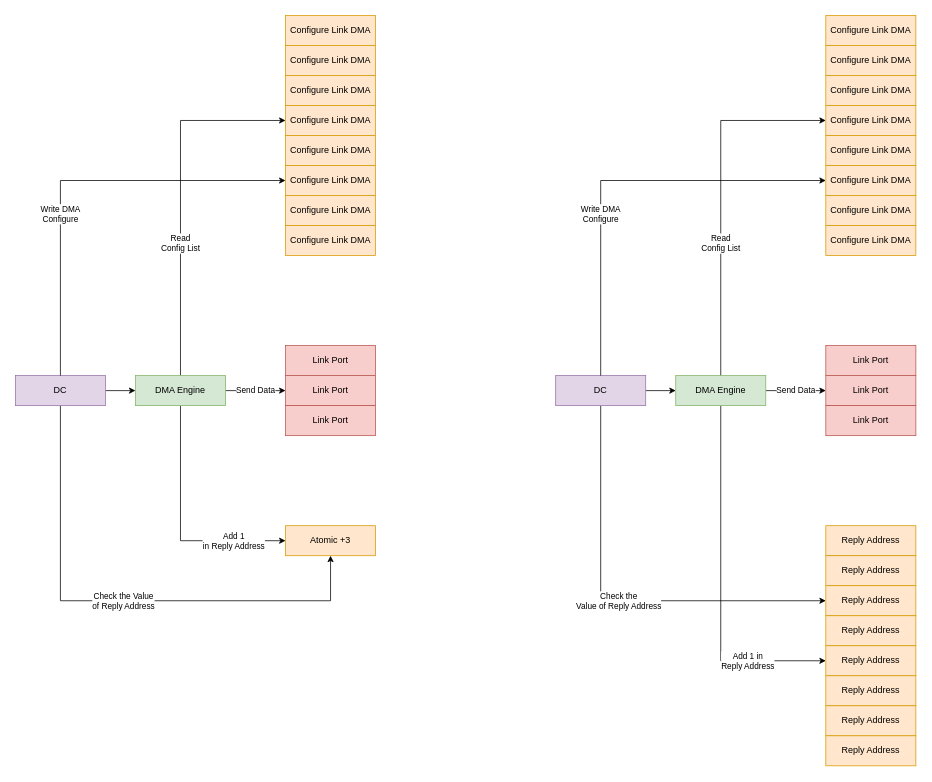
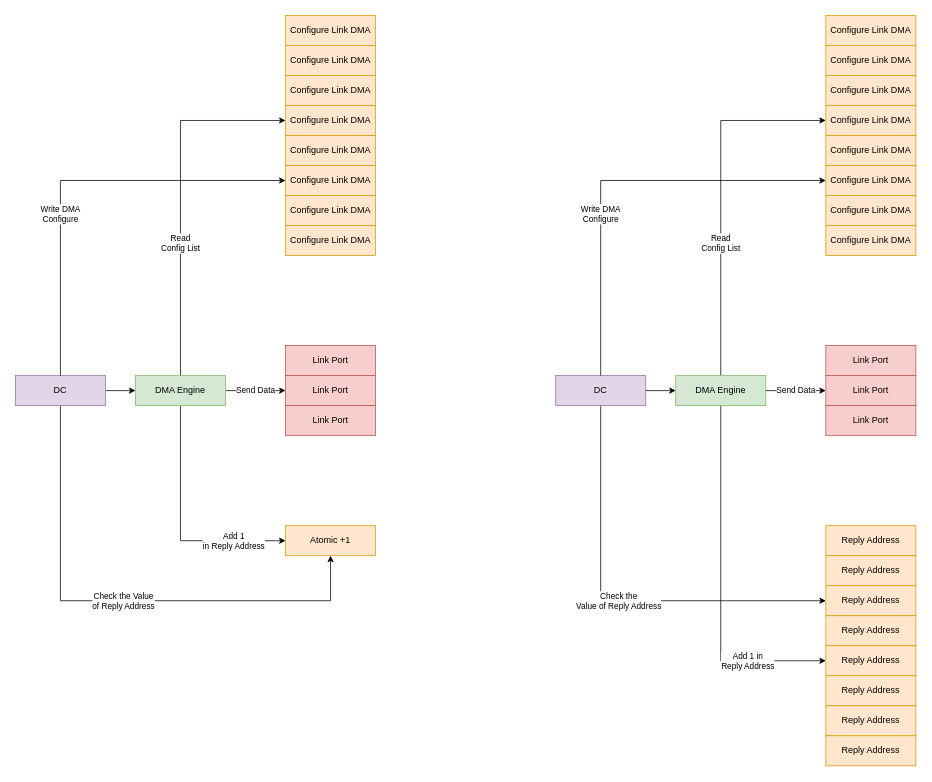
- <mxCell id="9" value="Atomic +3" style="rounded=0;whiteSpace=wrap;html=1;fillColor=#ffe6cc;strokeColor=#d79b00;" vertex="1" parent="1"><mxGeometry x="380" y="700" width="120" height="40" as="geometry" /></mxCell>
+ <mxCell id="9" value="Atomic +1" style="rounded=0;whiteSpace=wrap;html=1;fillColor=#ffe6cc;strokeColor=#d79b00;" vertex="1" parent="1"><mxGeometry x="380" y="700" width="120" height="40" as="geometry" /></mxCell>
